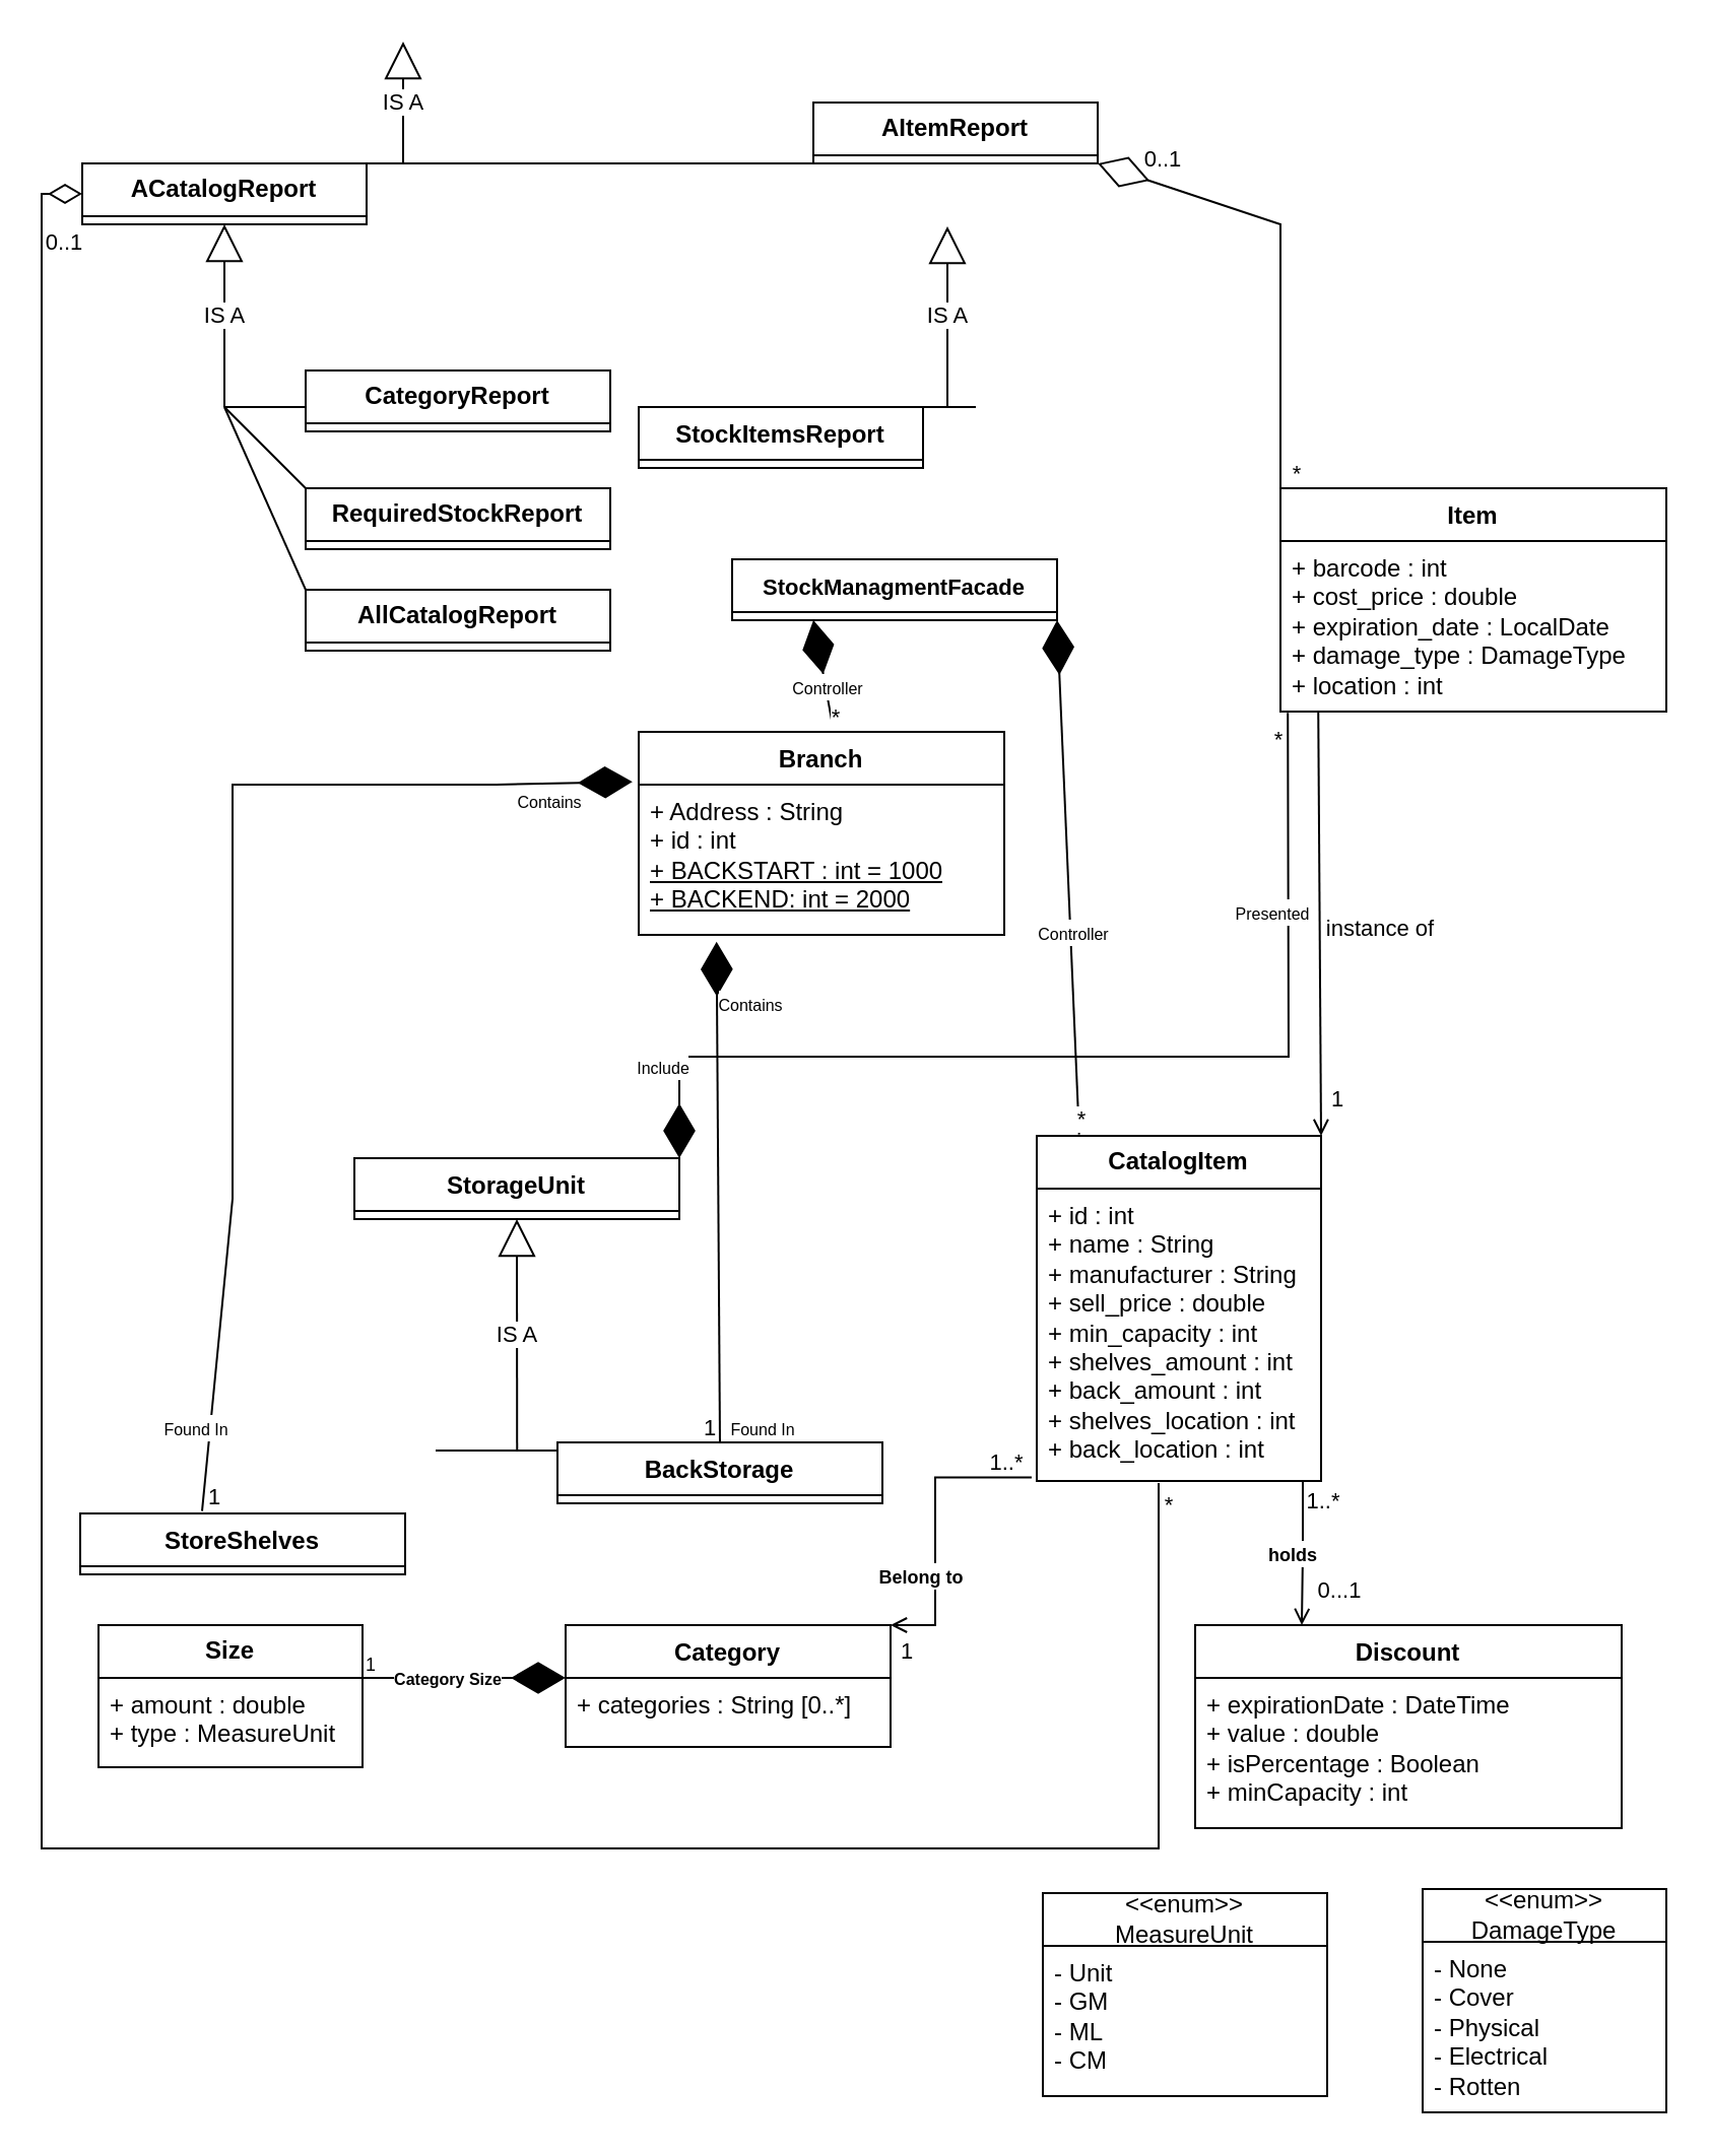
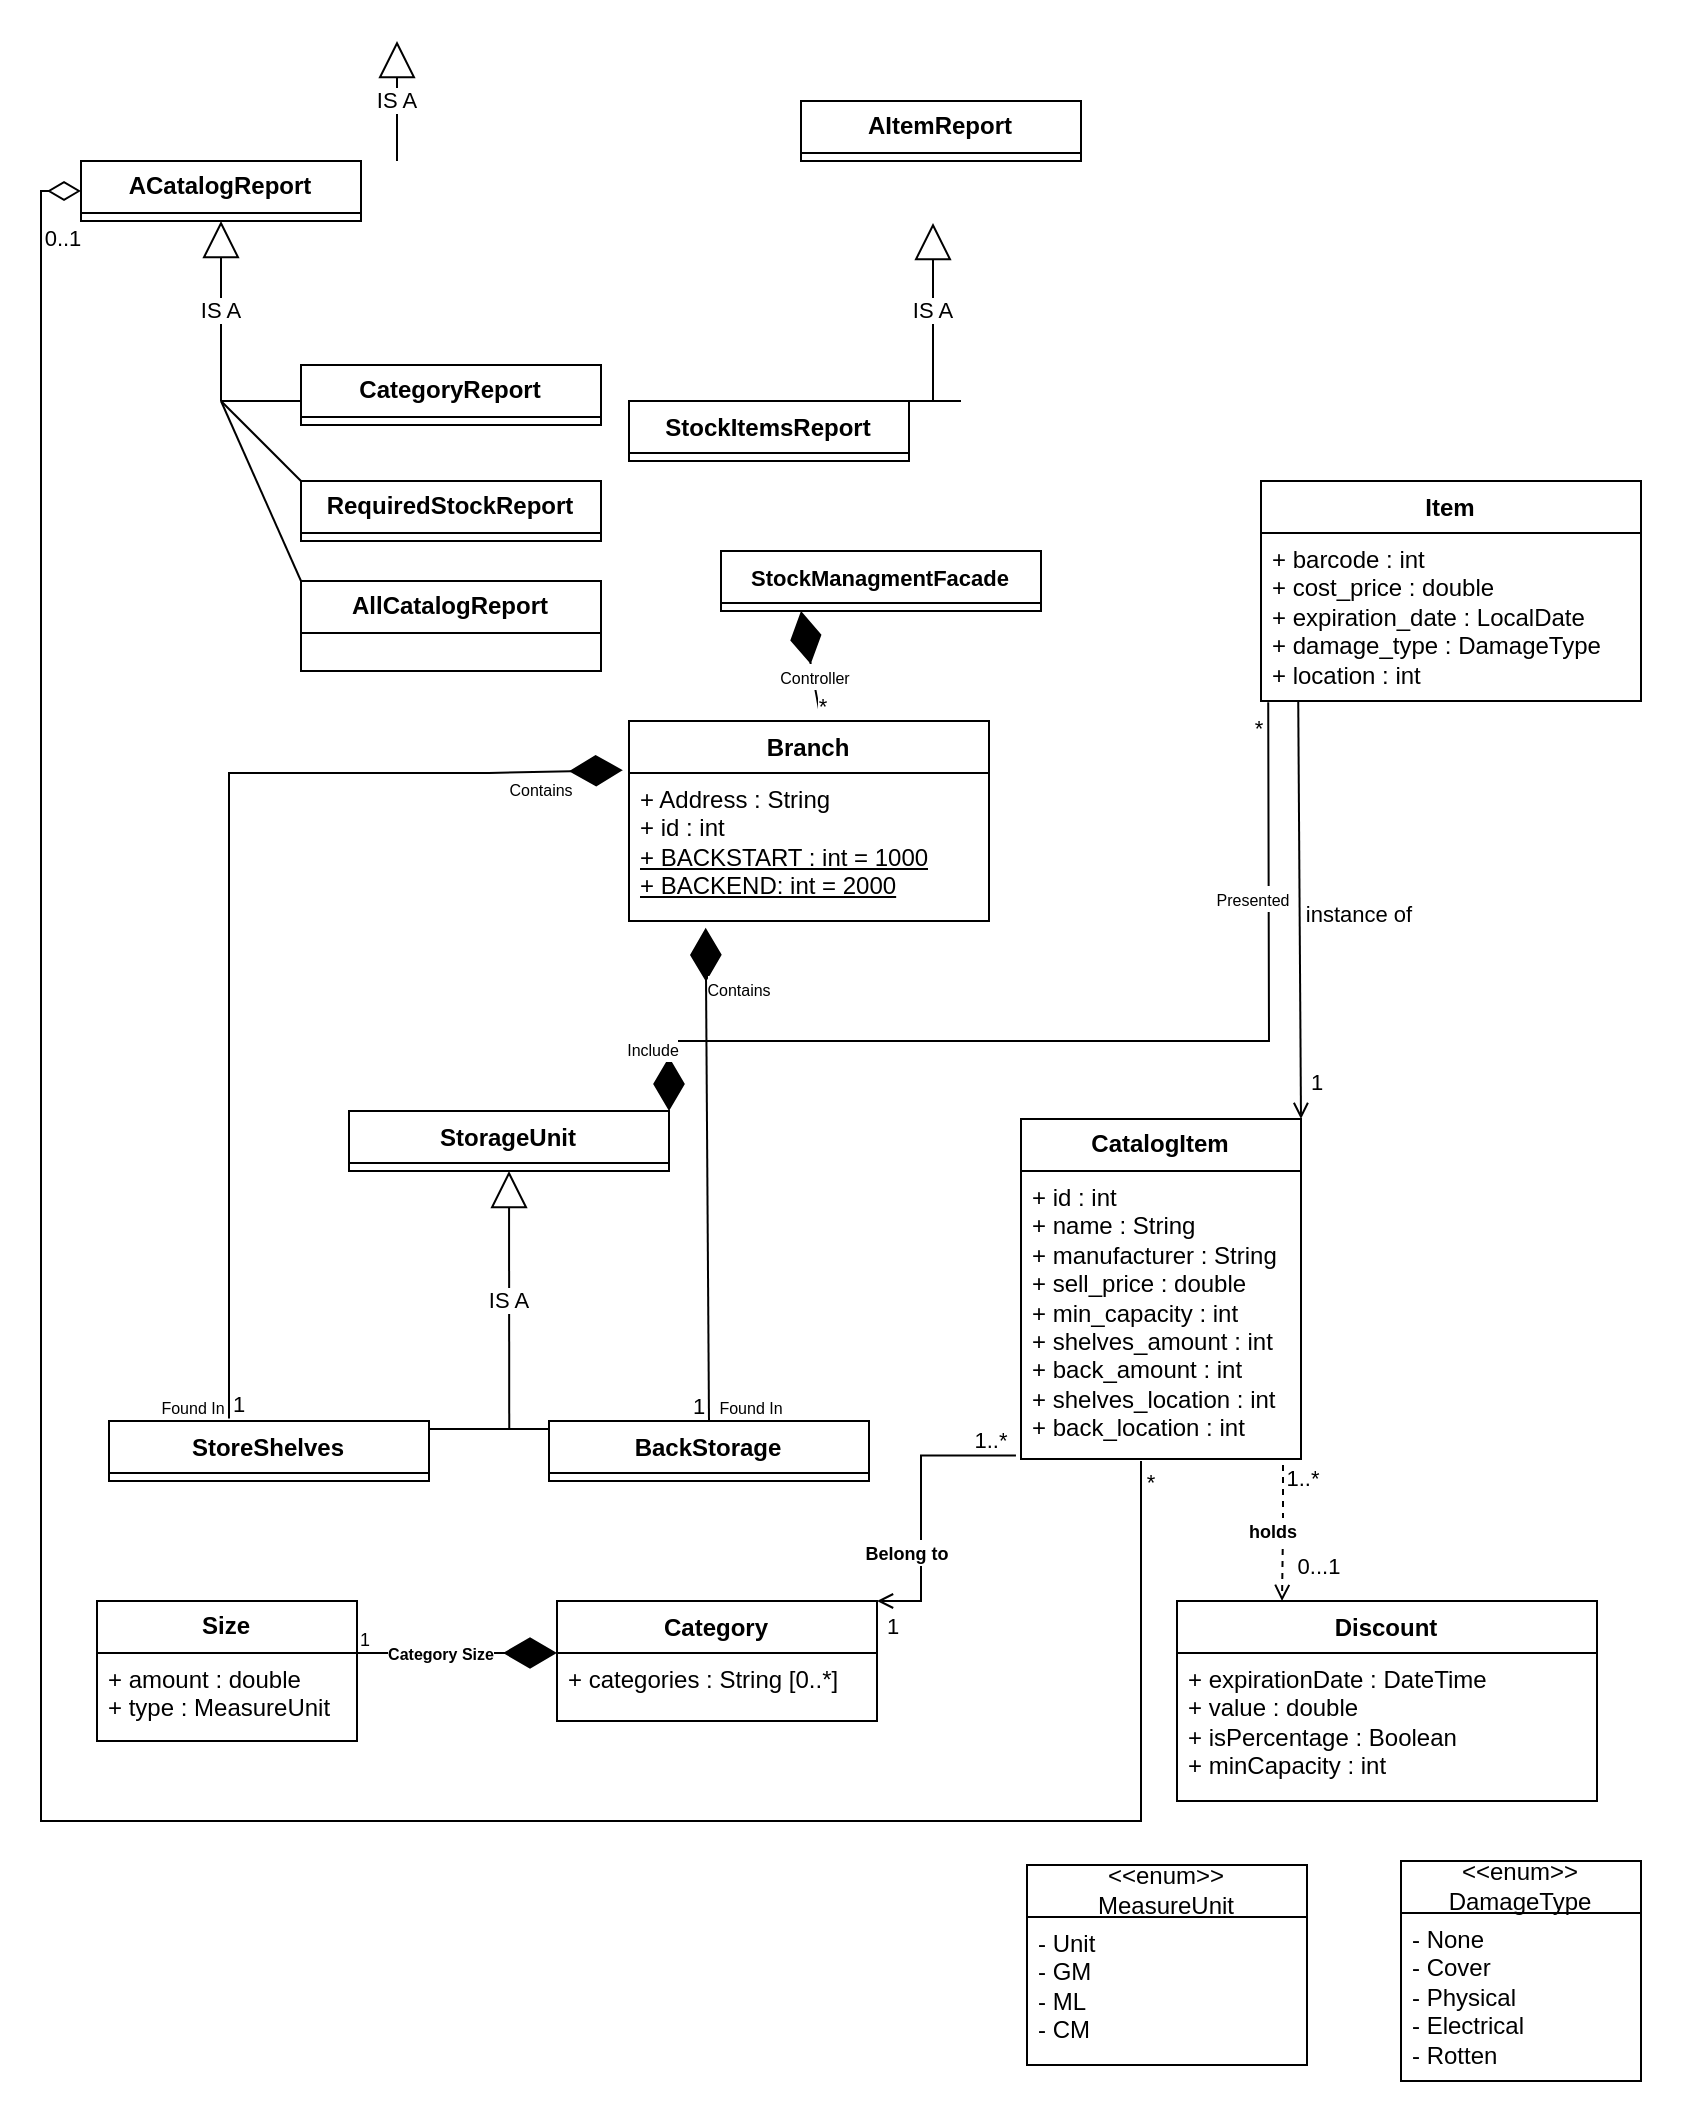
- <mxCell id="57" style="edgeStyle=orthogonalEdgeStyle;rounded=0;orthogonalLoop=1;jettySize=auto;html=1;exitX=1;exitY=0;exitDx=0;exitDy=0;entryX=0;entryY=0;entryDx=0;entryDy=0;endArrow=none;endFill=0;" parent="55" source="54" target="53" edge="1"><mxGeometry relative="1" as="geometry"><Array as="points"><mxPoint x="2" y="60" /><mxPoint x="2" y="60" /></Array></mxGeometry></mxCell>
- <mxCell id="30" value="" style="endArrow=diamondThin;endFill=0;endSize=24;html=1;rounded=0;entryX=1;entryY=1;entryDx=0;entryDy=0;exitX=0;exitY=0;exitDx=0;exitDy=0;" parent="1" source="20" target="53" edge="1"><mxGeometry width="160" relative="1" as="geometry"><mxPoint x="574" y="292" as="sourcePoint" /><mxPoint x="360" y="171" as="targetPoint" /><Array as="points"><mxPoint x="630" y="110" /></Array></mxGeometry></mxCell>
- <mxCell id="31" value="*" style="edgeLabel;html=1;align=center;verticalAlign=middle;resizable=0;points=[];" parent="30" vertex="1" connectable="0"><mxGeometry x="-0.842" y="-2" relative="1" as="geometry"><mxPoint x="5" y="10" as="offset" /></mxGeometry></mxCell>
- <mxCell id="32" value="0..1" style="edgeLabel;html=1;align=center;verticalAlign=middle;resizable=0;points=[];" parent="30" vertex="1" connectable="0"><mxGeometry x="0.82" y="-1" relative="1" as="geometry"><mxPoint x="12" y="-8" as="offset" /></mxGeometry></mxCell>
- <mxCell id="61" value="&lt;b&gt;AllCatalogReport&lt;/b&gt;" style="swimlane;fontStyle=0;childLayout=stackLayout;horizontal=1;startSize=26;fillColor=none;horizontalStack=0;resizeParent=1;resizeParentMax=0;resizeLast=0;collapsible=1;marginBottom=0;whiteSpace=wrap;html=1;" parent="1" vertex="1"><mxGeometry x="150" y="290" width="150" height="30" as="geometry" /></mxCell>
+ <mxCell id="61" value="&lt;b&gt;AllCatalogReport&lt;/b&gt;" style="swimlane;fontStyle=0;childLayout=stackLayout;horizontal=1;startSize=26;fillColor=none;horizontalStack=0;resizeParent=1;resizeParentMax=0;resizeLast=0;collapsible=1;marginBottom=0;whiteSpace=wrap;html=1;" parent="1" vertex="1"><mxGeometry x="150" y="290" width="150" height="45" as="geometry" /></mxCell>
- <mxCell id="80" value="" style="endArrow=diamondThin;endFill=1;endSize=24;html=1;rounded=0;exitX=0.149;exitY=-0.004;exitDx=0;exitDy=0;exitPerimeter=0;entryX=1;entryY=1;entryDx=0;entryDy=0;" edge="1" parent="1" source="42" target="76"><mxGeometry width="160" relative="1" as="geometry"><mxPoint x="513" y="370" as="sourcePoint" /><mxPoint x="520" y="300" as="targetPoint" /></mxGeometry></mxCell>
- <mxCell id="81" value="*" style="edgeLabel;html=1;align=center;verticalAlign=middle;resizable=0;points=[];" vertex="1" connectable="0" parent="80"><mxGeometry x="-0.502" y="-3" relative="1" as="geometry"><mxPoint y="55" as="offset" /></mxGeometry></mxCell>
- <mxCell id="82" value="&lt;font style=&quot;font-size: 8px;&quot;&gt;Controller&lt;/font&gt;" style="edgeLabel;html=1;align=center;verticalAlign=middle;resizable=0;points=[];" vertex="1" connectable="0" parent="80"><mxGeometry x="-0.212" y="-1" relative="1" as="geometry"><mxPoint as="offset" /></mxGeometry></mxCell>
- <mxCell id="2" value="StorageUnit" style="swimlane;fontStyle=1;align=center;verticalAlign=top;childLayout=stackLayout;horizontal=1;startSize=26;horizontalStack=0;resizeParent=1;resizeParentMax=0;resizeLast=0;collapsible=1;marginBottom=0;whiteSpace=wrap;html=1;" parent="1" vertex="1"><mxGeometry x="174" y="570" width="160" height="30" as="geometry" /></mxCell>
+ <mxCell id="2" value="StorageUnit" style="swimlane;fontStyle=1;align=center;verticalAlign=top;childLayout=stackLayout;horizontal=1;startSize=26;horizontalStack=0;resizeParent=1;resizeParentMax=0;resizeLast=0;collapsible=1;marginBottom=0;whiteSpace=wrap;html=1;" parent="1" vertex="1"><mxGeometry x="174" y="555" width="160" height="30" as="geometry" /></mxCell>
- <mxCell id="40" style="edgeStyle=orthogonalEdgeStyle;rounded=0;orthogonalLoop=1;jettySize=auto;html=1;exitX=1;exitY=1;exitDx=0;exitDy=0;entryX=0.25;entryY=0;entryDx=0;entryDy=0;endArrow=open;endFill=0;" parent="1" source="42" target="18" edge="1"><mxGeometry relative="1" as="geometry"><Array as="points"><mxPoint x="641" y="729" /><mxPoint x="641" y="764" /></Array></mxGeometry></mxCell>
+ <mxCell id="40" style="edgeStyle=orthogonalEdgeStyle;rounded=0;orthogonalLoop=1;jettySize=auto;html=1;exitX=1;exitY=1;exitDx=0;exitDy=0;entryX=0.25;entryY=0;entryDx=0;entryDy=0;endArrow=open;endFill=0;dashed=1;" parent="1" source="42" target="18" edge="1"><mxGeometry relative="1" as="geometry"><Array as="points"><mxPoint x="641" y="729" /><mxPoint x="641" y="764" /></Array></mxGeometry></mxCell>
- <mxCell id="6" value="StoreShelves" style="swimlane;fontStyle=1;align=center;verticalAlign=top;childLayout=stackLayout;horizontal=1;startSize=26;horizontalStack=0;resizeParent=1;resizeParentMax=0;resizeLast=0;collapsible=1;marginBottom=0;whiteSpace=wrap;html=1;" parent="1" vertex="1"><mxGeometry x="39" y="745" width="160" height="30" as="geometry" /></mxCell>
+ <mxCell id="6" value="StoreShelves" style="swimlane;fontStyle=1;align=center;verticalAlign=top;childLayout=stackLayout;horizontal=1;startSize=26;horizontalStack=0;resizeParent=1;resizeParentMax=0;resizeLast=0;collapsible=1;marginBottom=0;whiteSpace=wrap;html=1;" parent="1" vertex="1"><mxGeometry x="54" y="710" width="160" height="30" as="geometry" /></mxCell>
